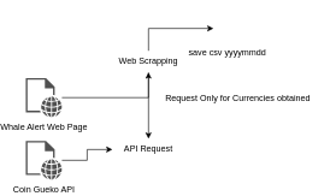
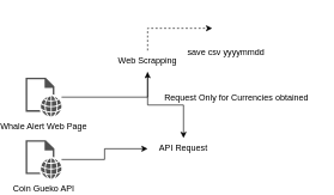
- <mxCell id="6" style="edgeStyle=orthogonalEdgeStyle;rounded=0;orthogonalLoop=1;jettySize=auto;html=1;entryX=0;entryY=0.5;entryDx=0;entryDy=0;" parent="1" source="8" target="11" edge="1"><mxGeometry relative="1" as="geometry"><Array as="points"><mxPoint x="190" y="39" /></Array></mxGeometry></mxCell>
+ <mxCell id="6" style="edgeStyle=orthogonalEdgeStyle;rounded=0;orthogonalLoop=1;jettySize=auto;html=1;entryX=0;entryY=0.5;entryDx=0;entryDy=0;dashed=1;" parent="1" source="8" target="11" edge="1"><mxGeometry relative="1" as="geometry"><Array as="points"><mxPoint x="190" y="39" /></Array></mxGeometry></mxCell>
- <mxCell id="9" value="API Request" style="text;html=1;strokeColor=none;fillColor=none;align=center;verticalAlign=middle;whiteSpace=wrap;rounded=0;" parent="1" vertex="1"><mxGeometry x="140" y="192" width="100" height="30" as="geometry" /></mxCell>
+ <mxCell id="9" value="API Request" style="text;html=1;strokeColor=none;fillColor=none;align=center;verticalAlign=middle;whiteSpace=wrap;rounded=0;" parent="1" vertex="1"><mxGeometry x="190" y="192" width="100" height="30" as="geometry" /></mxCell>
